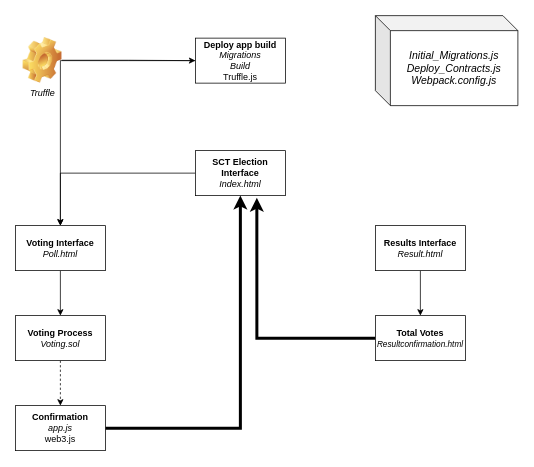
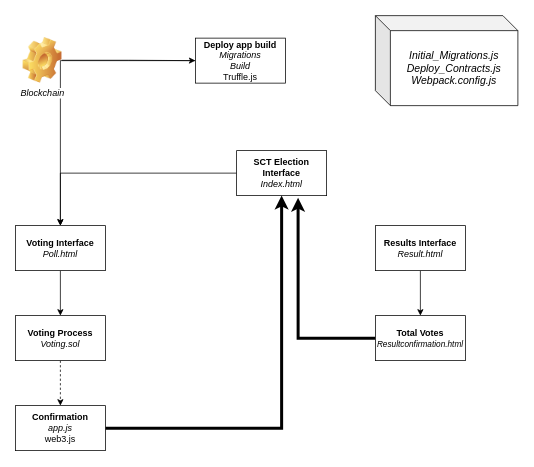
- <mxCell id="18" value="&lt;i&gt;Truffle&lt;/i&gt;" style="shape=image;html=1;verticalLabelPosition=bottom;labelBackgroundColor=#ffffff;verticalAlign=top;imageAspect=1;aspect=fixed;image=img/clipart/Gear_128x128.png" parent="1" vertex="1"><mxGeometry x="30" y="49" width="52" height="61" as="geometry" /></mxCell>
+ <mxCell id="18" value="&lt;i&gt;Blockchain&lt;/i&gt;" style="shape=image;html=1;verticalLabelPosition=bottom;labelBackgroundColor=#ffffff;verticalAlign=top;imageAspect=1;aspect=fixed;image=img/clipart/Gear_128x128.png" parent="1" vertex="1"><mxGeometry x="30" y="49" width="52" height="61" as="geometry" /></mxCell>
- <mxCell id="3" value="&lt;b&gt;SCT Election Interface&lt;/b&gt;&lt;br&gt;&lt;i&gt;Index.html&lt;/i&gt;" style="rounded=0;whiteSpace=wrap;html=1;" parent="1" vertex="1"><mxGeometry x="260" y="200" width="120" height="60" as="geometry" /></mxCell>
+ <mxCell id="3" value="&lt;b&gt;SCT Election Interface&lt;/b&gt;&lt;br&gt;&lt;i&gt;Index.html&lt;/i&gt;" style="rounded=0;whiteSpace=wrap;html=1;" parent="1" vertex="1"><mxGeometry x="315" y="200" width="120" height="60" as="geometry" /></mxCell>
